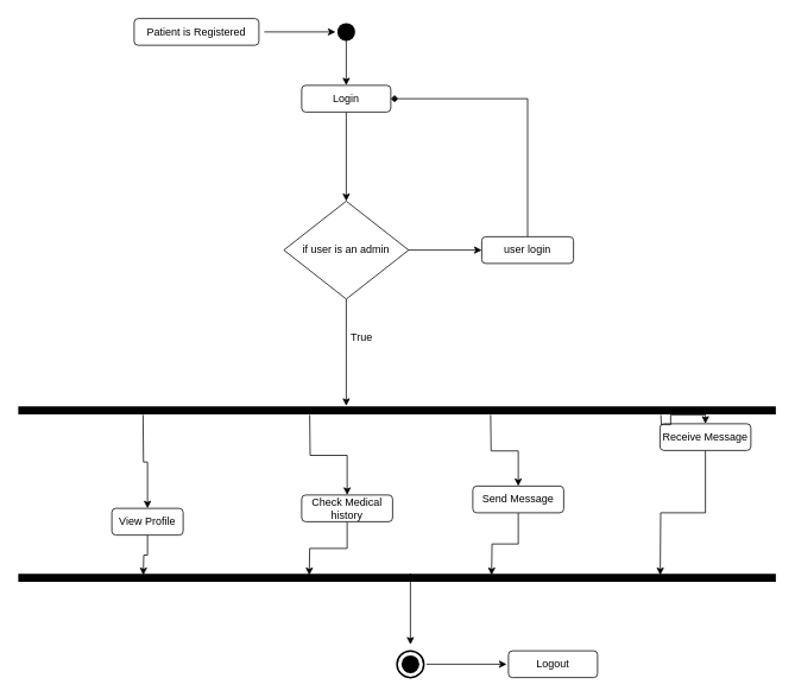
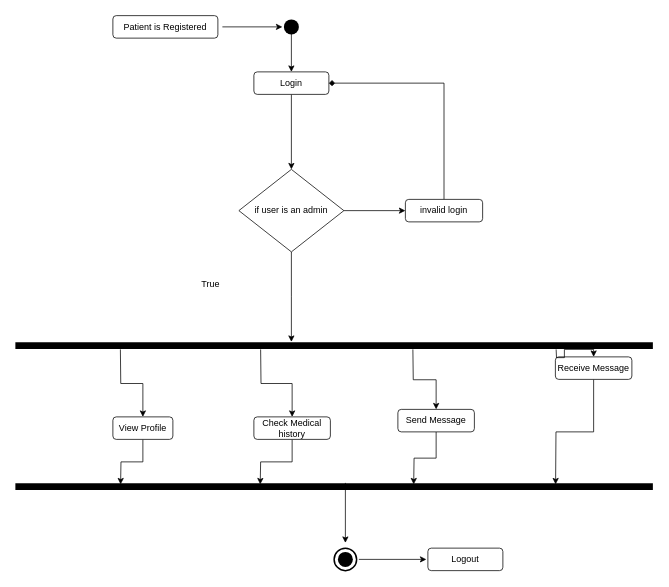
- <mxCell id="12" value="user login" style="rounded=1;whiteSpace=wrap;html=1;" vertex="1" parent="1"><mxGeometry x="540" y="265" width="103" height="30" as="geometry" /></mxCell>
+ <mxCell id="12" value="invalid login" style="rounded=1;whiteSpace=wrap;html=1;" vertex="1" parent="1"><mxGeometry x="540" y="265" width="103" height="30" as="geometry" /></mxCell>
- <mxCell id="15" value="True" style="text;html=1;align=center;verticalAlign=middle;resizable=0;points=[];autosize=1;strokeColor=none;fillColor=none;" vertex="1" parent="1"><mxGeometry x="380" y="363" width="50" height="30" as="geometry" /></mxCell>
+ <mxCell id="15" value="True" style="text;html=1;align=center;verticalAlign=middle;resizable=0;points=[];autosize=1;strokeColor=none;fillColor=none;" vertex="1" parent="1"><mxGeometry x="255" y="363" width="50" height="30" as="geometry" /></mxCell>
- <mxCell id="17" value="View Profile" style="rounded=1;whiteSpace=wrap;html=1;" vertex="1" parent="1"><mxGeometry x="125" y="570" width="80" height="30" as="geometry" /></mxCell>
+ <mxCell id="17" value="View Profile" style="rounded=1;whiteSpace=wrap;html=1;" vertex="1" parent="1"><mxGeometry x="150" y="555" width="80" height="30" as="geometry" /></mxCell>
